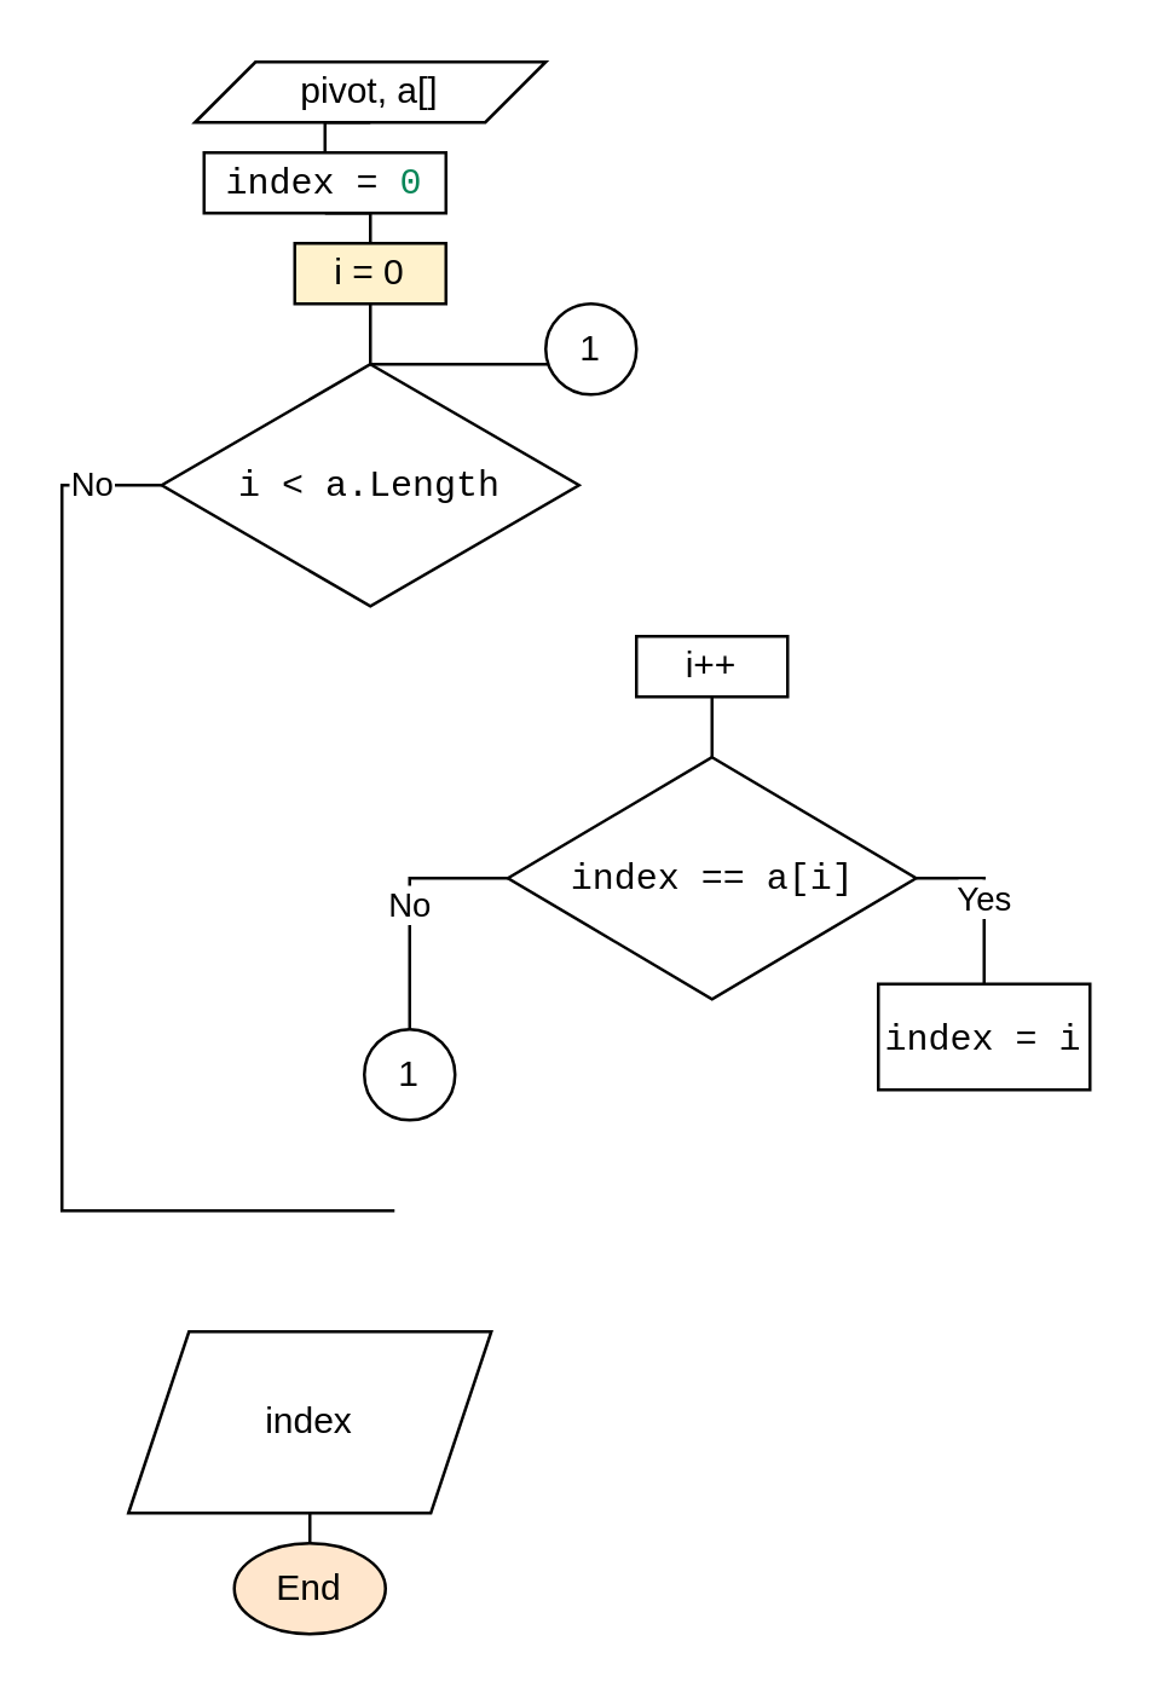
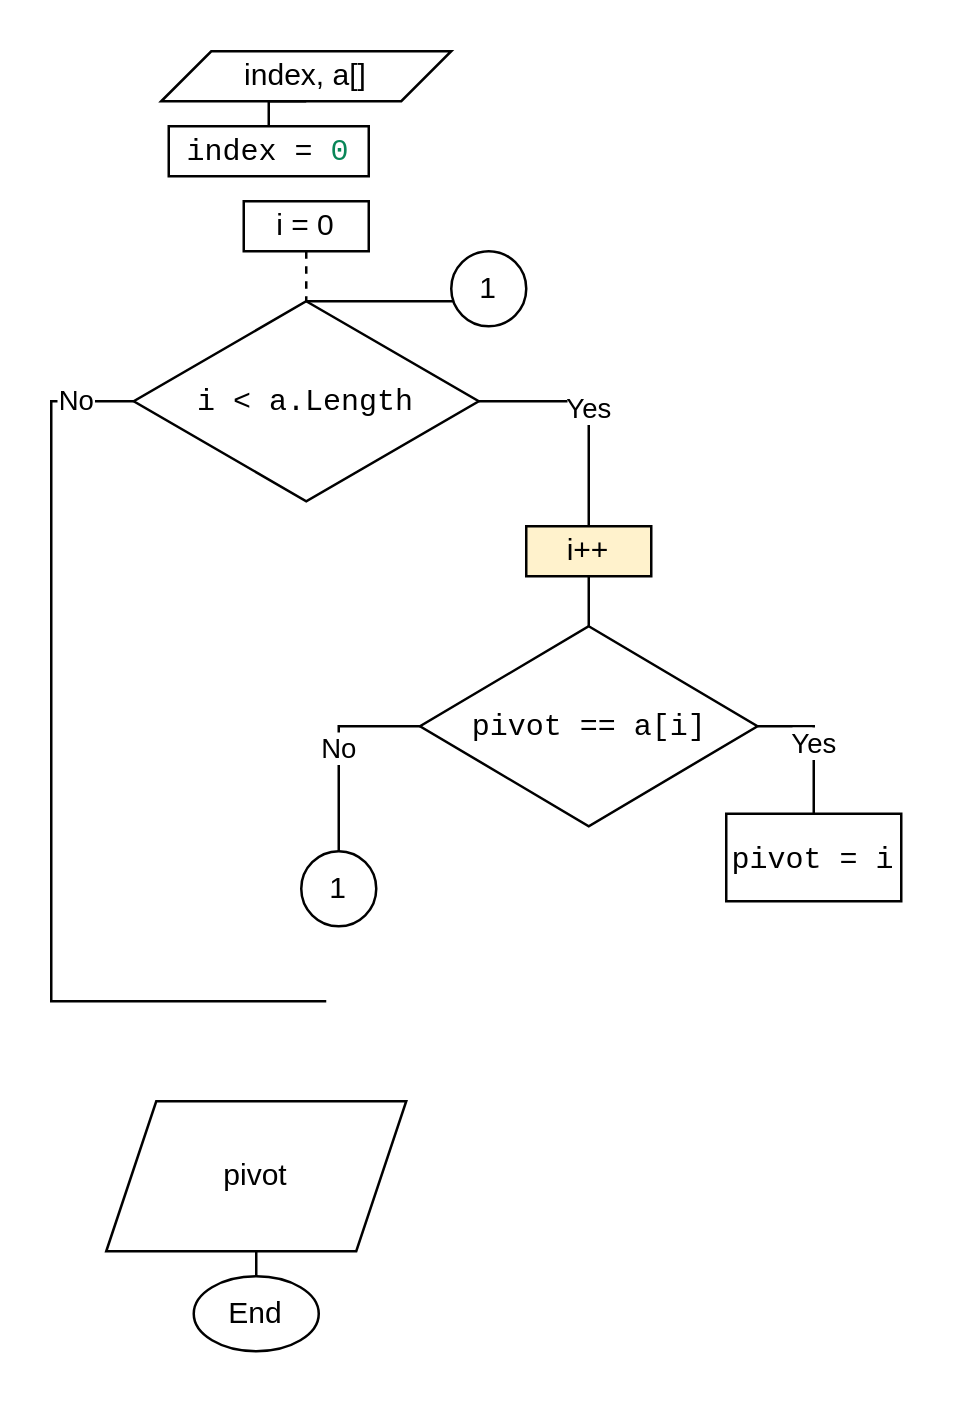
- <mxCell id="3" value="pivot, a[]" style="shape=parallelogram;perimeter=parallelogramPerimeter;whiteSpace=wrap;html=1;fixedSize=1;" vertex="1" parent="1"><mxGeometry x="64" y="20" width="116" height="20" as="geometry" /></mxCell>
+ <mxCell id="3" value="index, a[]" style="shape=parallelogram;perimeter=parallelogramPerimeter;whiteSpace=wrap;html=1;fixedSize=1;" vertex="1" parent="1"><mxGeometry x="64" y="20" width="116" height="20" as="geometry" /></mxCell>
- <mxCell id="4" style="edgeStyle=orthogonalEdgeStyle;rounded=0;orthogonalLoop=1;jettySize=auto;html=1;exitX=0.5;exitY=1;exitDx=0;exitDy=0;entryX=0.5;entryY=0;entryDx=0;entryDy=0;endArrow=none;endFill=0;" edge="1" parent="1" source="5" target="7"><mxGeometry relative="1" as="geometry" /></mxCell>
- <mxCell id="7" value="i = 0" style="rounded=0;whiteSpace=wrap;html=1;fillColor=#fff2cc;" vertex="1" parent="1"><mxGeometry x="97" y="80" width="50" height="20" as="geometry" /></mxCell>
+ <mxCell id="7" value="i = 0" style="rounded=0;whiteSpace=wrap;html=1;" vertex="1" parent="1"><mxGeometry x="97" y="80" width="50" height="20" as="geometry" /></mxCell>
- <mxCell id="6" style="edgeStyle=orthogonalEdgeStyle;rounded=0;orthogonalLoop=1;jettySize=auto;html=1;exitX=0.5;exitY=1;exitDx=0;exitDy=0;entryX=0.5;entryY=0;entryDx=0;entryDy=0;endArrow=none;endFill=0;" edge="1" parent="1" source="7" target="10"><mxGeometry relative="1" as="geometry" /></mxCell>
+ <mxCell id="6" style="edgeStyle=orthogonalEdgeStyle;rounded=0;orthogonalLoop=1;jettySize=auto;html=1;exitX=0.5;exitY=1;exitDx=0;exitDy=0;entryX=0.5;entryY=0;entryDx=0;entryDy=0;endArrow=none;endFill=0;dashed=1;" edge="1" parent="1" source="7" target="10"><mxGeometry relative="1" as="geometry" /></mxCell>
+ <mxCell id="8" value="Yes" style="edgeStyle=orthogonalEdgeStyle;rounded=0;orthogonalLoop=1;jettySize=auto;html=1;exitX=1;exitY=0.5;exitDx=0;exitDy=0;endArrow=none;endFill=0;" edge="1" parent="1" source="10" target="12"><mxGeometry relative="1" as="geometry" /></mxCell>
- <mxCell id="12" value="i++" style="rounded=0;whiteSpace=wrap;html=1;" vertex="1" parent="1"><mxGeometry x="210" y="210" width="50" height="20" as="geometry" /></mxCell>
+ <mxCell id="12" value="i++" style="rounded=0;whiteSpace=wrap;html=1;fillColor=#fff2cc;" vertex="1" parent="1"><mxGeometry x="210" y="210" width="50" height="20" as="geometry" /></mxCell>
- <mxCell id="15" value="&lt;div style=&quot;background-color: rgb(255 , 255 , 255) ; font-family: &amp;#34;menlo&amp;#34; , &amp;#34;monaco&amp;#34; , &amp;#34;courier new&amp;#34; , monospace ; line-height: 18px&quot;&gt;index == a[i]&lt;/div&gt;" style="rhombus;whiteSpace=wrap;html=1;" vertex="1" parent="1"><mxGeometry x="167.5" y="250" width="135" height="80" as="geometry" /></mxCell>
+ <mxCell id="15" value="&lt;div style=&quot;background-color: rgb(255 , 255 , 255) ; font-family: &amp;#34;menlo&amp;#34; , &amp;#34;monaco&amp;#34; , &amp;#34;courier new&amp;#34; , monospace ; line-height: 18px&quot;&gt;pivot == a[i]&lt;/div&gt;" style="rhombus;whiteSpace=wrap;html=1;" vertex="1" parent="1"><mxGeometry x="167.5" y="250" width="135" height="80" as="geometry" /></mxCell>
- <mxCell id="19" value="&lt;div style=&quot;background-color: rgb(255 , 255 , 255) ; font-family: &amp;#34;menlo&amp;#34; , &amp;#34;monaco&amp;#34; , &amp;#34;courier new&amp;#34; , monospace ; line-height: 18px&quot;&gt;index = i&lt;/div&gt;" style="rounded=0;whiteSpace=wrap;html=1;" vertex="1" parent="1"><mxGeometry x="290" y="325" width="70" height="35" as="geometry" /></mxCell>
+ <mxCell id="19" value="&lt;div style=&quot;background-color: rgb(255 , 255 , 255) ; font-family: &amp;#34;menlo&amp;#34; , &amp;#34;monaco&amp;#34; , &amp;#34;courier new&amp;#34; , monospace ; line-height: 18px&quot;&gt;pivot = i&lt;/div&gt;" style="rounded=0;whiteSpace=wrap;html=1;" vertex="1" parent="1"><mxGeometry x="290" y="325" width="70" height="35" as="geometry" /></mxCell>
- <mxCell id="21" value="index" style="shape=parallelogram;perimeter=parallelogramPerimeter;whiteSpace=wrap;html=1;fixedSize=1;" vertex="1" parent="1"><mxGeometry x="42" y="440" width="120" height="60" as="geometry" /></mxCell>
+ <mxCell id="21" value="pivot" style="shape=parallelogram;perimeter=parallelogramPerimeter;whiteSpace=wrap;html=1;fixedSize=1;" vertex="1" parent="1"><mxGeometry x="42" y="440" width="120" height="60" as="geometry" /></mxCell>
- <mxCell id="22" value="End" style="ellipse;whiteSpace=wrap;html=1;fillColor=#ffe6cc;" vertex="1" parent="1"><mxGeometry x="77" y="510" width="50" height="30" as="geometry" /></mxCell>
+ <mxCell id="22" value="End" style="ellipse;whiteSpace=wrap;html=1;" vertex="1" parent="1"><mxGeometry x="77" y="510" width="50" height="30" as="geometry" /></mxCell>
